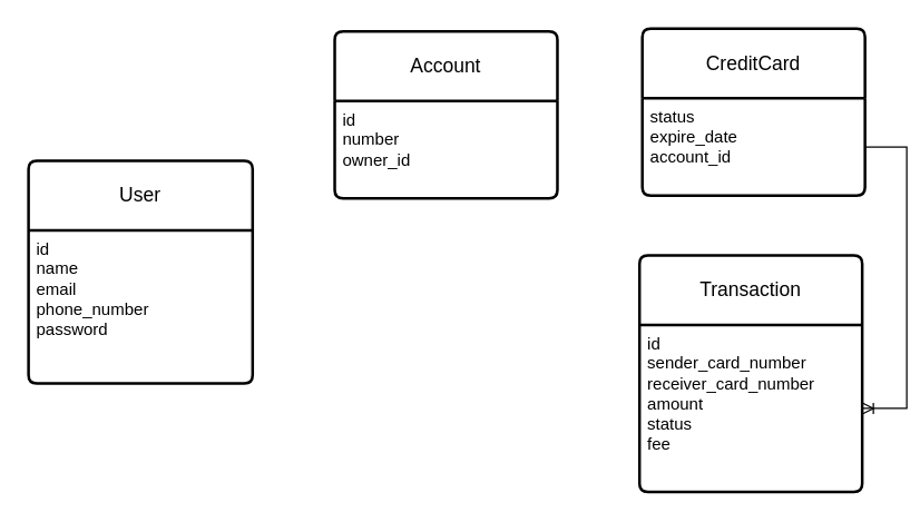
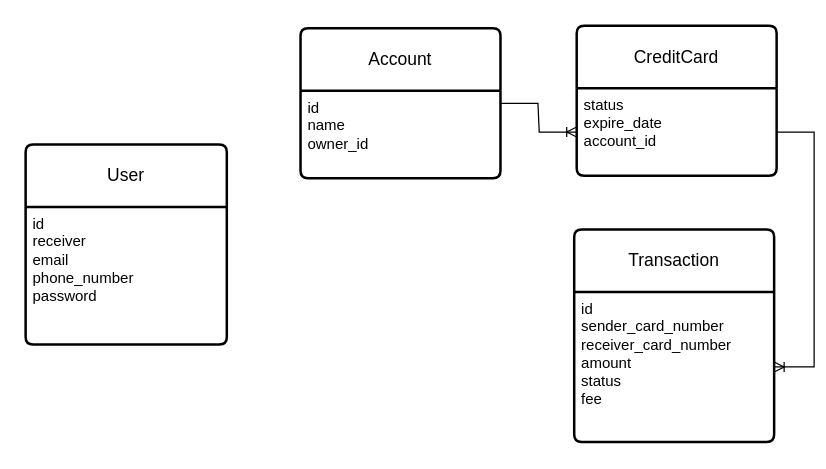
+ <mxCell id="11" value="" style="edgeStyle=entityRelationEdgeStyle;fontSize=12;html=1;endArrow=ERoneToMany;rounded=0;" edge="1" parent="1" source="6" target="9"><mxGeometry width="100" height="100" relative="1" as="geometry"><mxPoint x="456" y="156" as="sourcePoint" /><mxPoint x="556" y="56" as="targetPoint" /></mxGeometry></mxCell>
- <mxCell id="7" value="&lt;div&gt;id&lt;/div&gt;&lt;div&gt;number&lt;/div&gt;&lt;div&gt;owner_id&lt;br&gt;&lt;/div&gt;" style="align=left;strokeColor=none;fillColor=none;spacingLeft=4;fontSize=12;verticalAlign=top;resizable=0;rotatable=0;part=1;html=1;" vertex="1" parent="6"><mxGeometry y="50" width="160" height="70" as="geometry" /></mxCell>
+ <mxCell id="7" value="&lt;div&gt;id&lt;/div&gt;&lt;div&gt;name&lt;/div&gt;&lt;div&gt;owner_id&lt;br&gt;&lt;/div&gt;" style="align=left;strokeColor=none;fillColor=none;spacingLeft=4;fontSize=12;verticalAlign=top;resizable=0;rotatable=0;part=1;html=1;" vertex="1" parent="6"><mxGeometry y="50" width="160" height="70" as="geometry" /></mxCell>
- <mxCell id="5" value="id&lt;div&gt;name&lt;/div&gt;&lt;div&gt;email&lt;/div&gt;&lt;div&gt;phone_number&lt;/div&gt;&lt;div&gt;password&lt;/div&gt;&lt;div&gt;&lt;br&gt;&lt;/div&gt;" style="align=left;strokeColor=none;fillColor=none;spacingLeft=4;fontSize=12;verticalAlign=top;resizable=0;rotatable=0;part=1;html=1;" vertex="1" parent="4"><mxGeometry y="50" width="161" height="110" as="geometry" /></mxCell>
+ <mxCell id="5" value="id&lt;div&gt;receiver&lt;/div&gt;&lt;div&gt;email&lt;/div&gt;&lt;div&gt;phone_number&lt;/div&gt;&lt;div&gt;password&lt;/div&gt;&lt;div&gt;&lt;br&gt;&lt;/div&gt;" style="align=left;strokeColor=none;fillColor=none;spacingLeft=4;fontSize=12;verticalAlign=top;resizable=0;rotatable=0;part=1;html=1;" vertex="1" parent="4"><mxGeometry y="50" width="161" height="110" as="geometry" /></mxCell>
